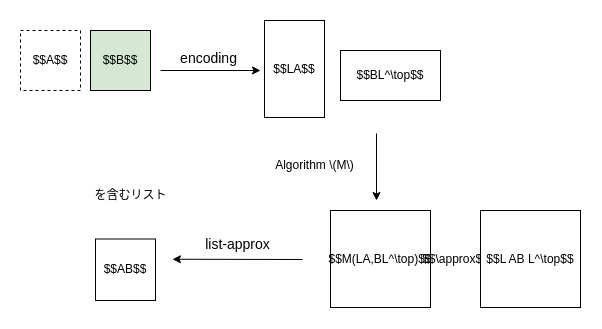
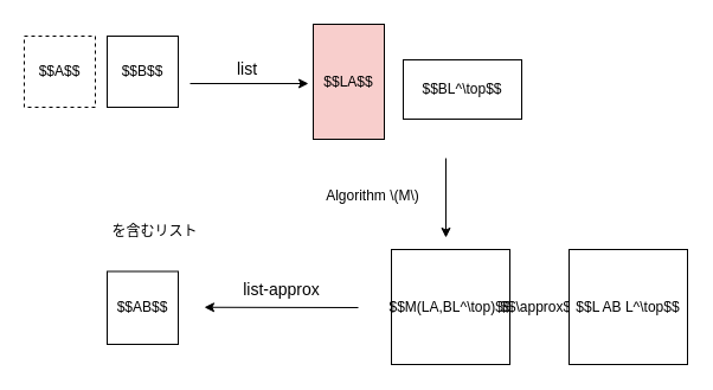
- <mxCell id="5" value="encoding" style="text;html=1;align=center;verticalAlign=middle;resizable=0;points=[];autosize=1;strokeColor=none;fillColor=none;strokeWidth=1;fontSize=14;" parent="1" vertex="1"><mxGeometry x="168" y="43" width="80" height="30" as="geometry" /></mxCell>
+ <mxCell id="5" value="list" style="text;html=1;align=center;verticalAlign=middle;resizable=0;points=[];autosize=1;strokeColor=none;fillColor=none;strokeWidth=1;fontSize=14;" parent="1" vertex="1"><mxGeometry x="168" y="43" width="80" height="30" as="geometry" /></mxCell>
- <mxCell id="3" value="$$B$$" style="whiteSpace=wrap;html=1;fillColor=#d5e8d4;" parent="1" vertex="1"><mxGeometry x="90" y="30" width="60" height="60" as="geometry" /></mxCell>
+ <mxCell id="3" value="$$B$$" style="whiteSpace=wrap;html=1;" parent="1" vertex="1"><mxGeometry x="90" y="30" width="60" height="60" as="geometry" /></mxCell>
- <mxCell id="6" value="$$LA$$" style="whiteSpace=wrap;html=1;" parent="1" vertex="1"><mxGeometry x="264" y="20" width="60" height="97" as="geometry" /></mxCell>
+ <mxCell id="6" value="$$LA$$" style="whiteSpace=wrap;html=1;fillColor=#f8cecc;" parent="1" vertex="1"><mxGeometry x="264" y="20" width="60" height="97" as="geometry" /></mxCell>
- <mxCell id="13" value="$$AB$$" style="whiteSpace=wrap;html=1;" parent="1" vertex="1"><mxGeometry x="95" y="238.5" width="60" height="61.5" as="geometry" /></mxCell>
+ <mxCell id="13" value="$$AB$$" style="whiteSpace=wrap;html=1;" parent="1" vertex="1"><mxGeometry x="90" y="228.5" width="60" height="61.5" as="geometry" /></mxCell>
